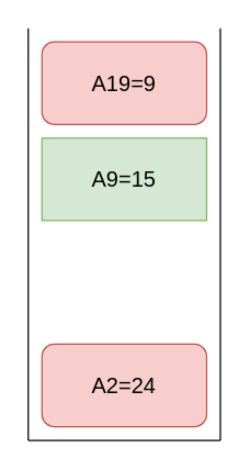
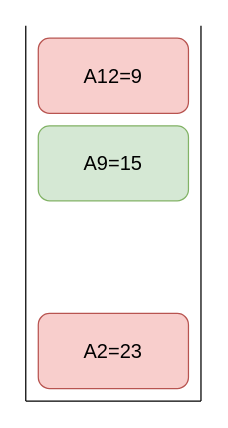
- <mxCell id="7" value="A19=9" style="rounded=1;whiteSpace=wrap;html=1;fontSize=16;fillColor=#f8cecc;strokeColor=#b85450;" vertex="1" parent="1"><mxGeometry x="30" y="30" width="120" height="60" as="geometry" /></mxCell>
+ <mxCell id="7" value="A12=9" style="rounded=1;whiteSpace=wrap;html=1;fontSize=16;fillColor=#f8cecc;strokeColor=#b85450;" vertex="1" parent="1"><mxGeometry x="30" y="30" width="120" height="60" as="geometry" /></mxCell>
- <mxCell id="6" value="A9=15" style="whiteSpace=wrap;html=1;fontSize=16;fillColor=#d5e8d4;strokeColor=#82b366;rounded=0;" vertex="1" parent="1"><mxGeometry x="30" y="100" width="120" height="60" as="geometry" /></mxCell>
+ <mxCell id="6" value="A9=15" style="rounded=1;whiteSpace=wrap;html=1;fontSize=16;fillColor=#d5e8d4;strokeColor=#82b366;" vertex="1" parent="1"><mxGeometry x="30" y="100" width="120" height="60" as="geometry" /></mxCell>
- <mxCell id="5" value="A2=24" style="rounded=1;whiteSpace=wrap;html=1;fontSize=16;fillColor=#f8cecc;strokeColor=#b85450;" vertex="1" parent="1"><mxGeometry x="30" y="250" width="120" height="60" as="geometry" /></mxCell>
+ <mxCell id="5" value="A2=23" style="rounded=1;whiteSpace=wrap;html=1;fontSize=16;fillColor=#f8cecc;strokeColor=#b85450;" vertex="1" parent="1"><mxGeometry x="30" y="250" width="120" height="60" as="geometry" /></mxCell>
